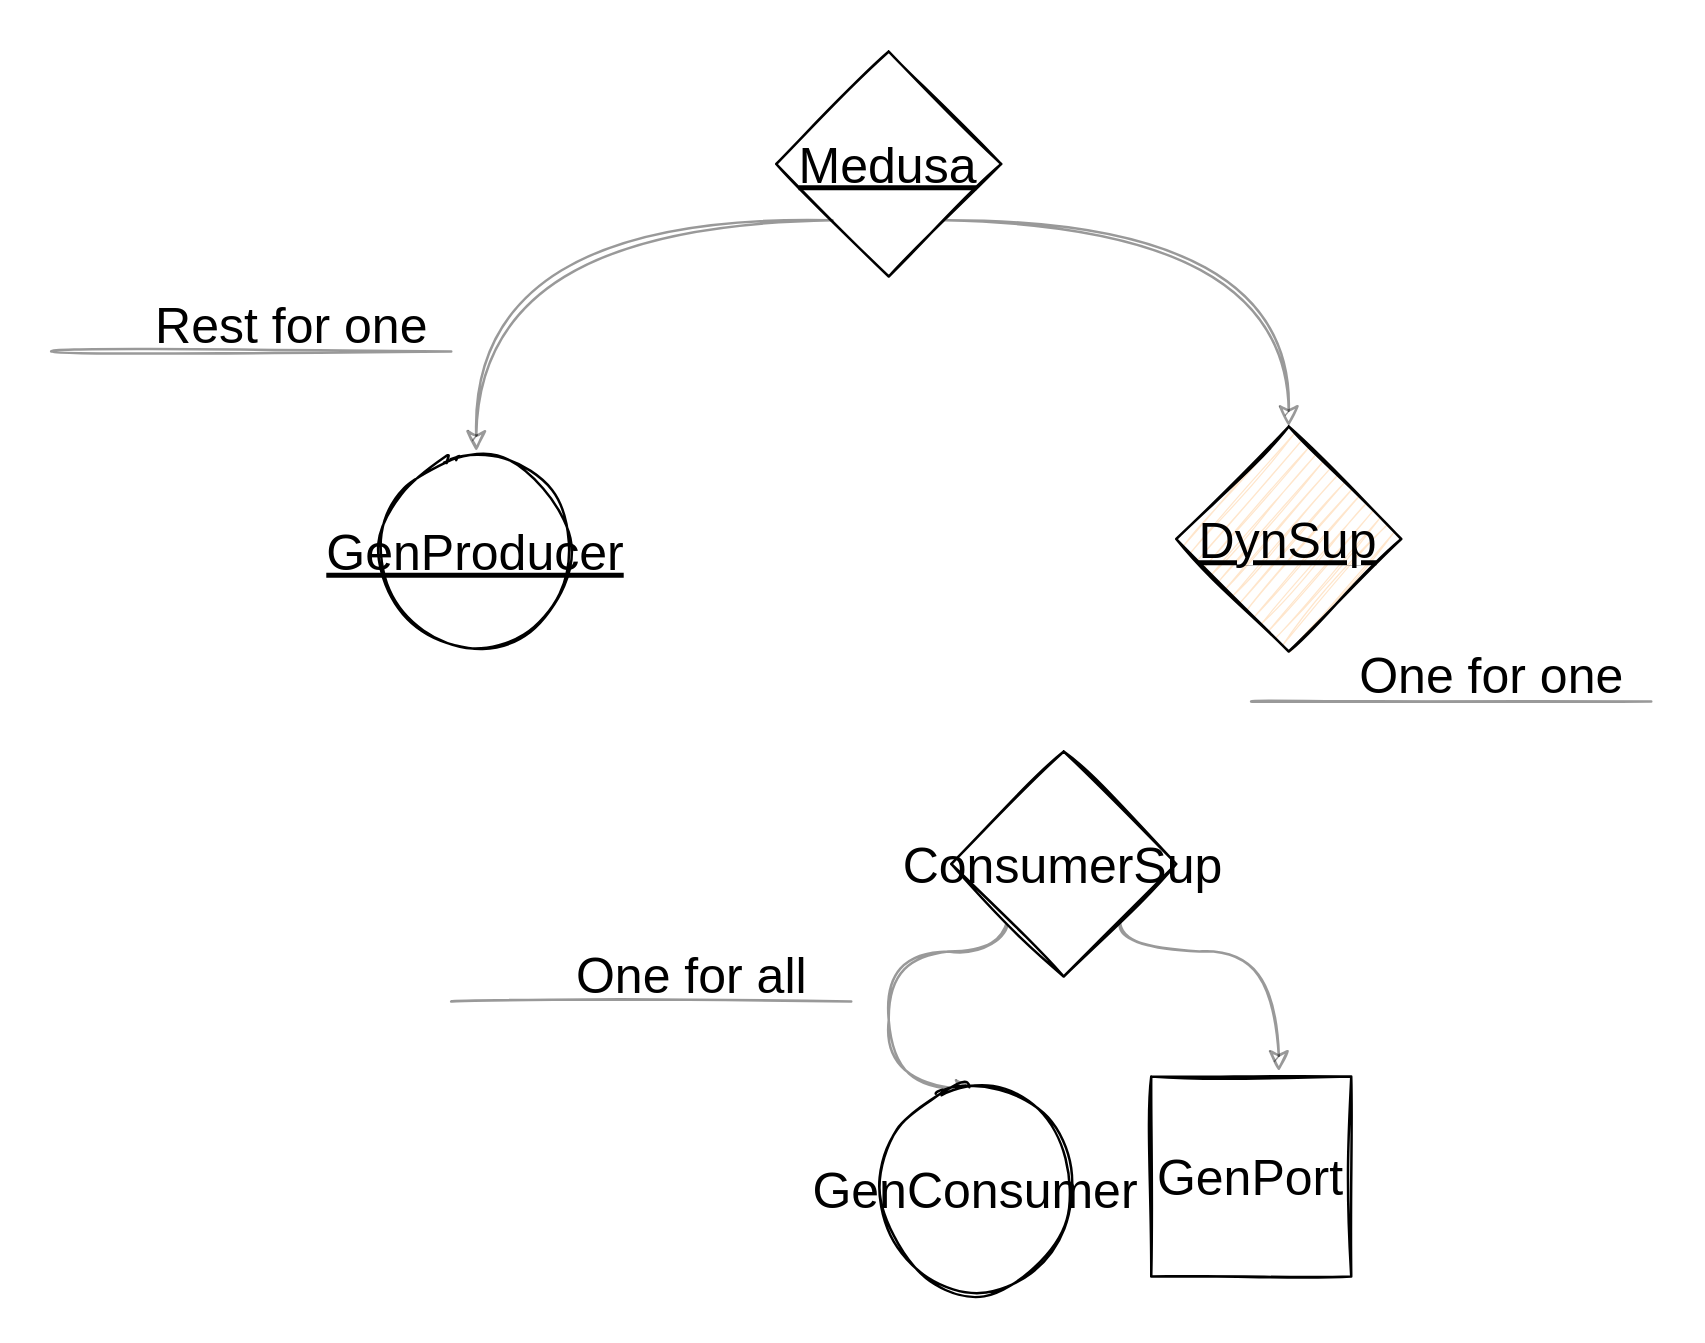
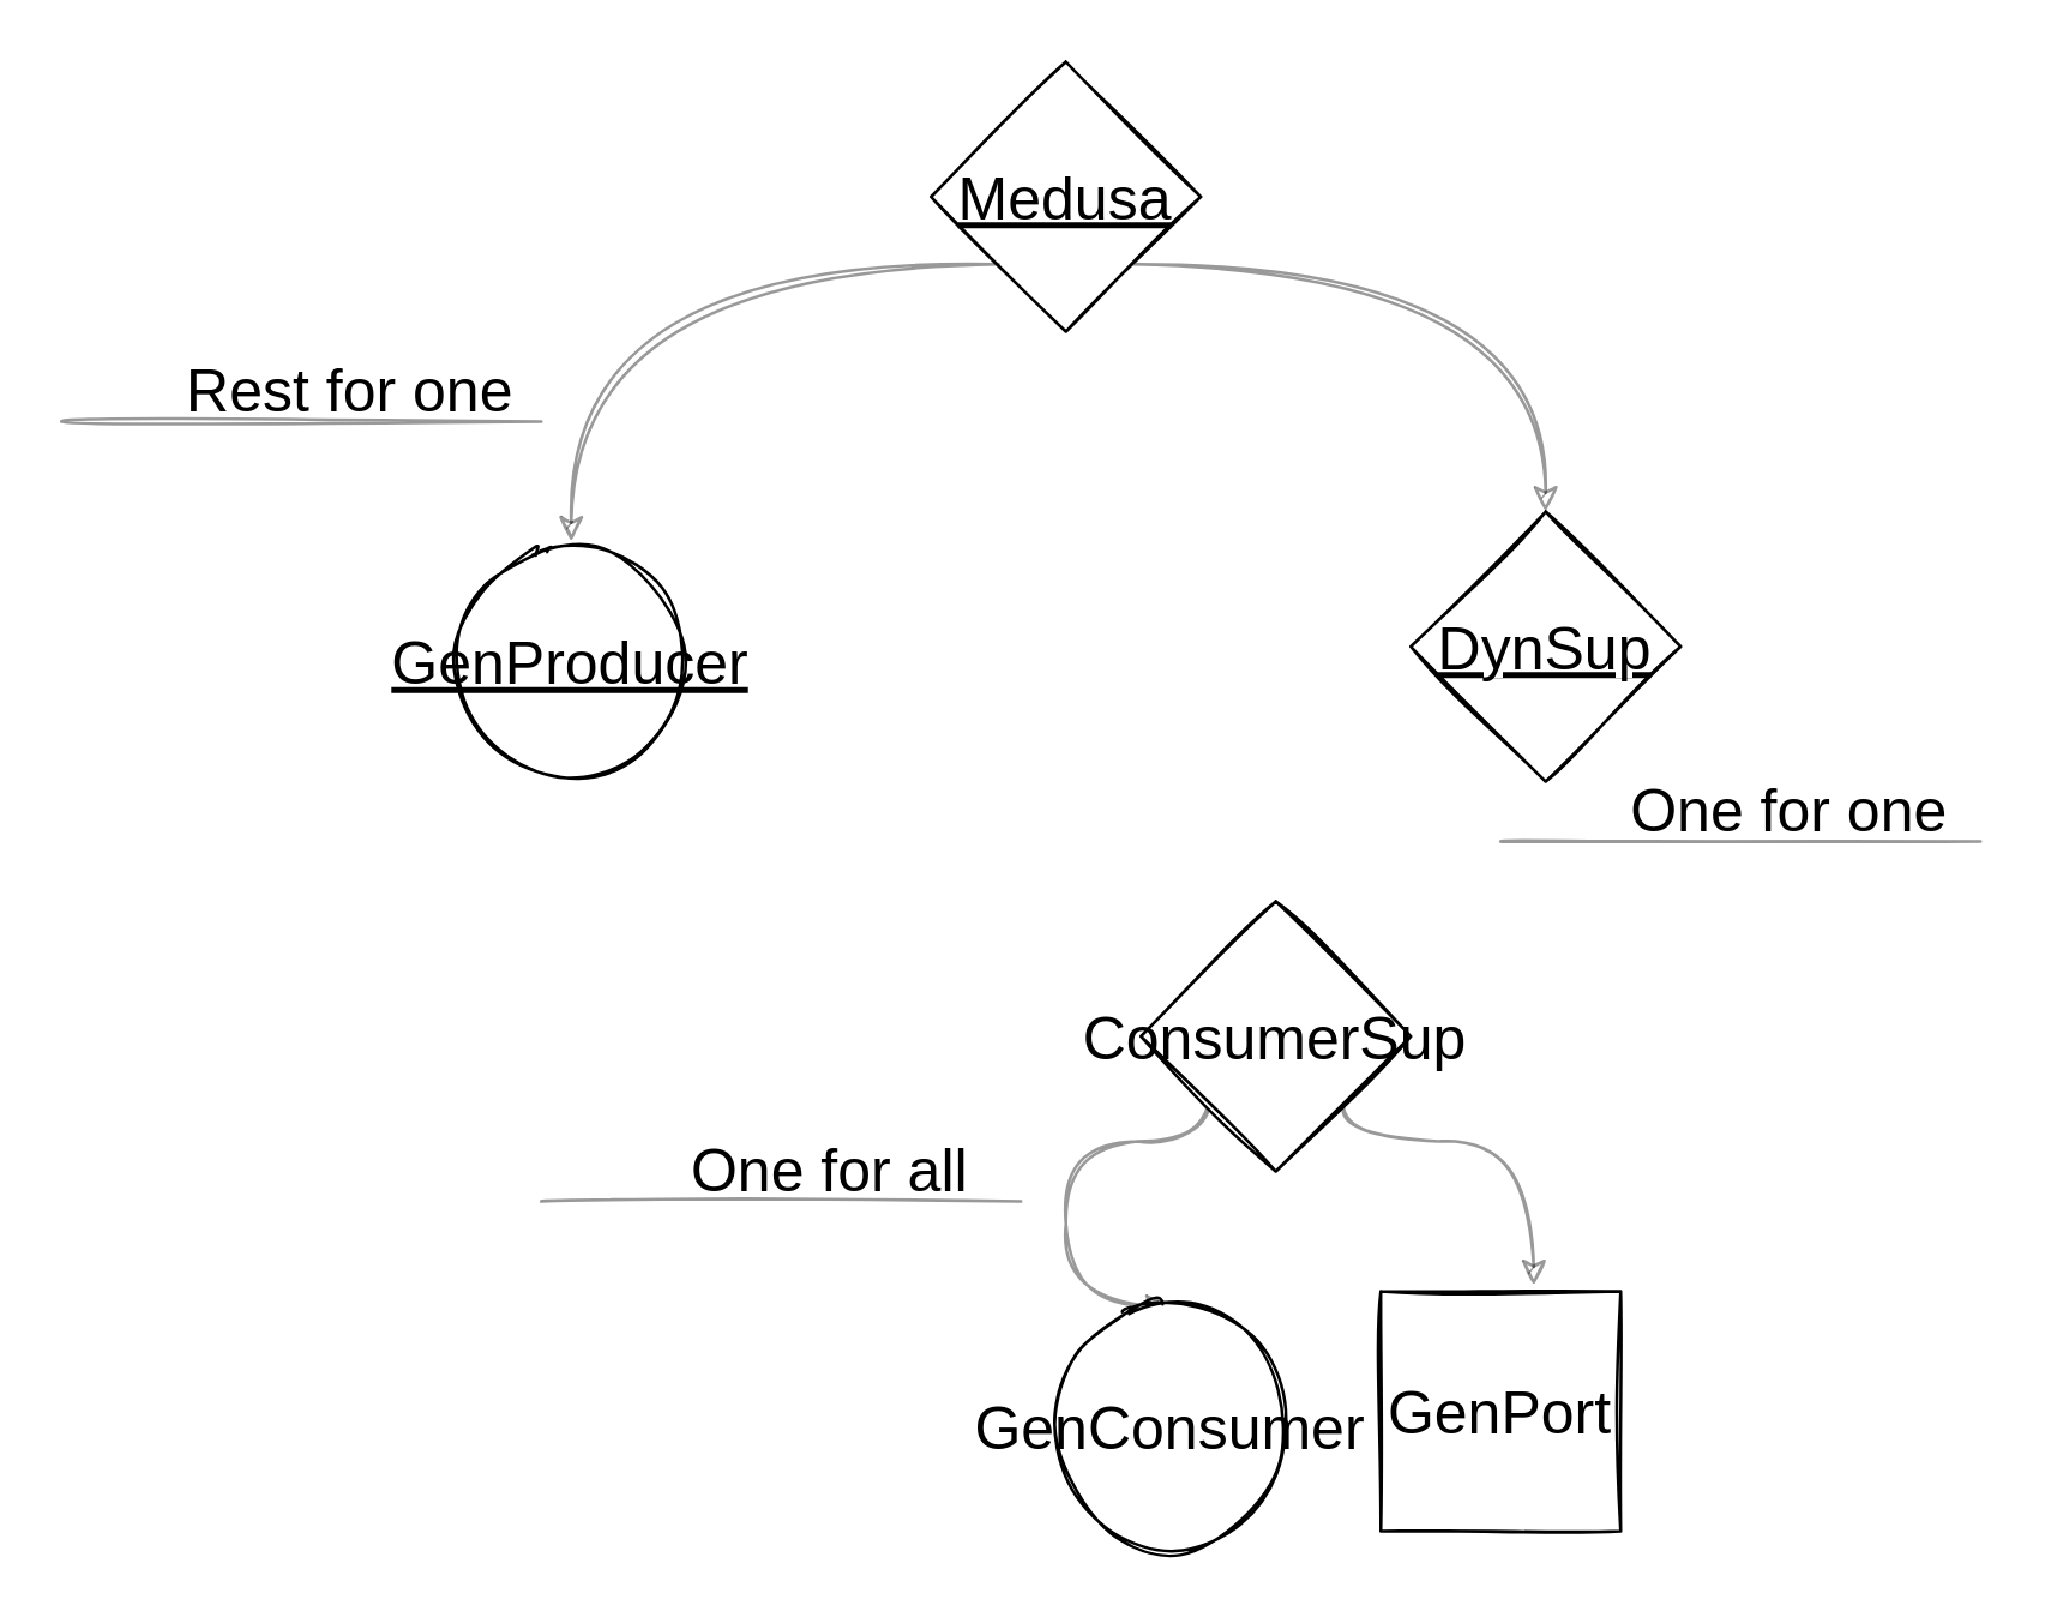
- <mxCell id="6" value="&lt;u&gt;DynSup&lt;/u&gt;" style="rhombus;whiteSpace=wrap;html=1;fontSize=20;sketch=1;fillColor=#ffe6cc;" parent="1" vertex="1"><mxGeometry x="470" y="170" width="90" height="90" as="geometry" /></mxCell>
+ <mxCell id="6" value="&lt;u&gt;DynSup&lt;/u&gt;" style="rhombus;whiteSpace=wrap;html=1;fontSize=20;sketch=1;" parent="1" vertex="1"><mxGeometry x="470" y="170" width="90" height="90" as="geometry" /></mxCell>
